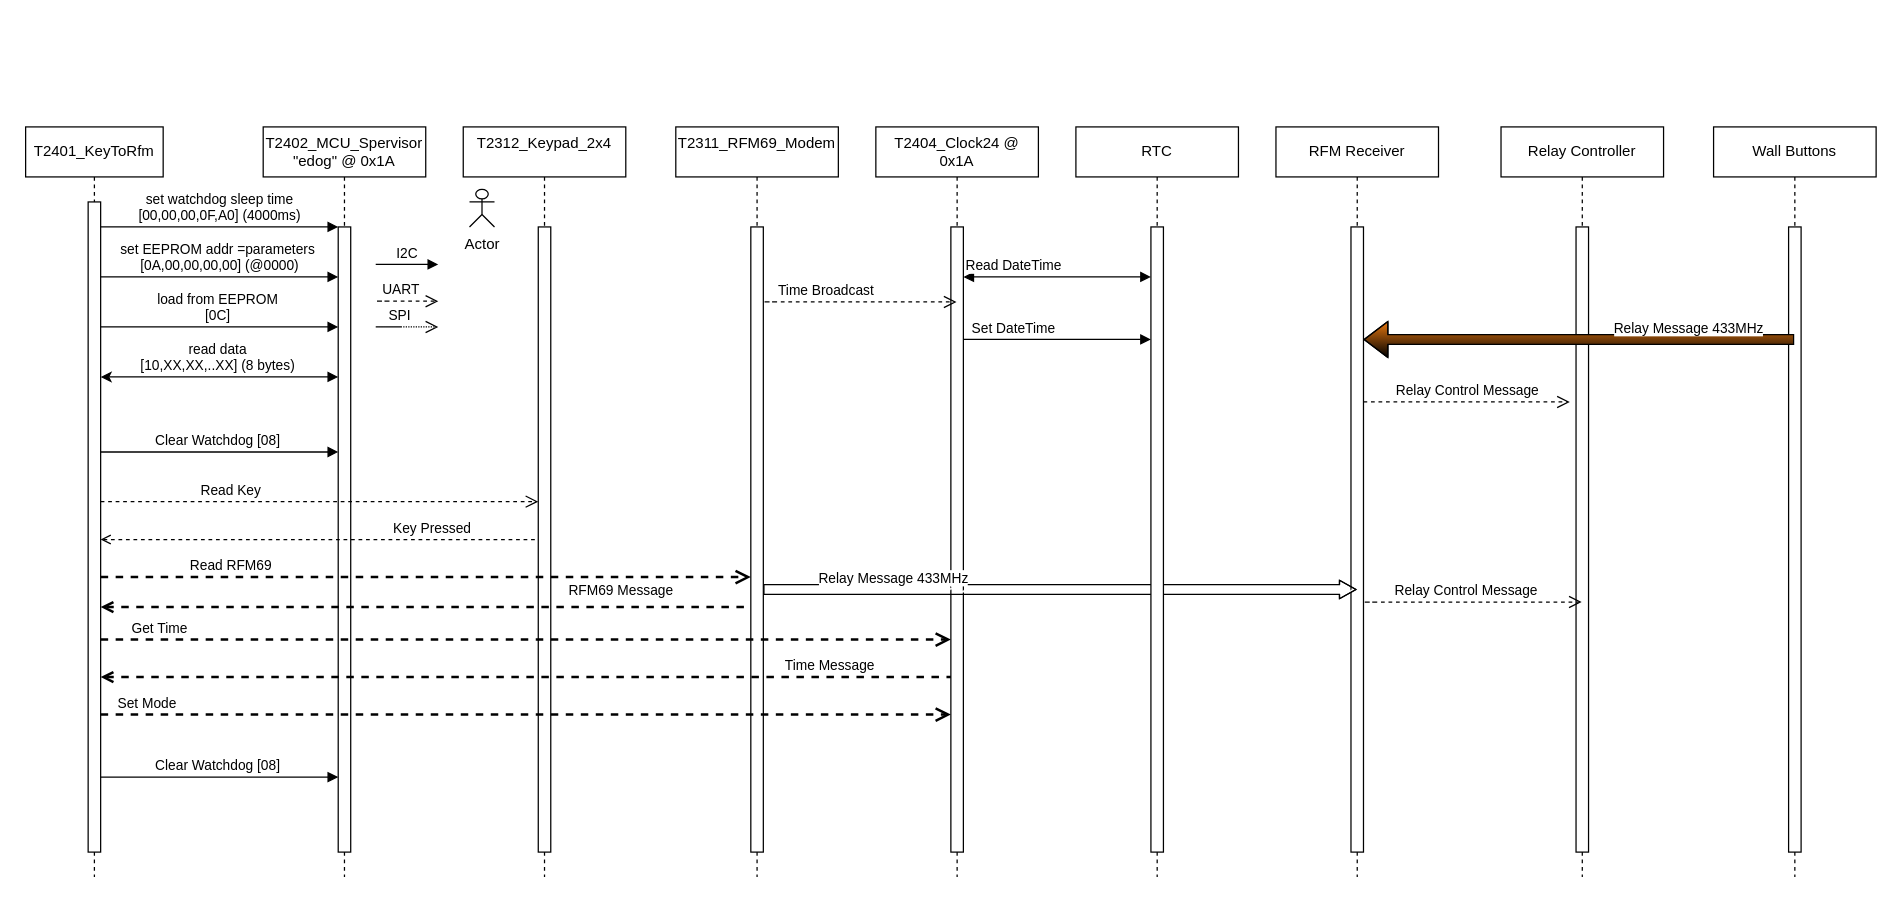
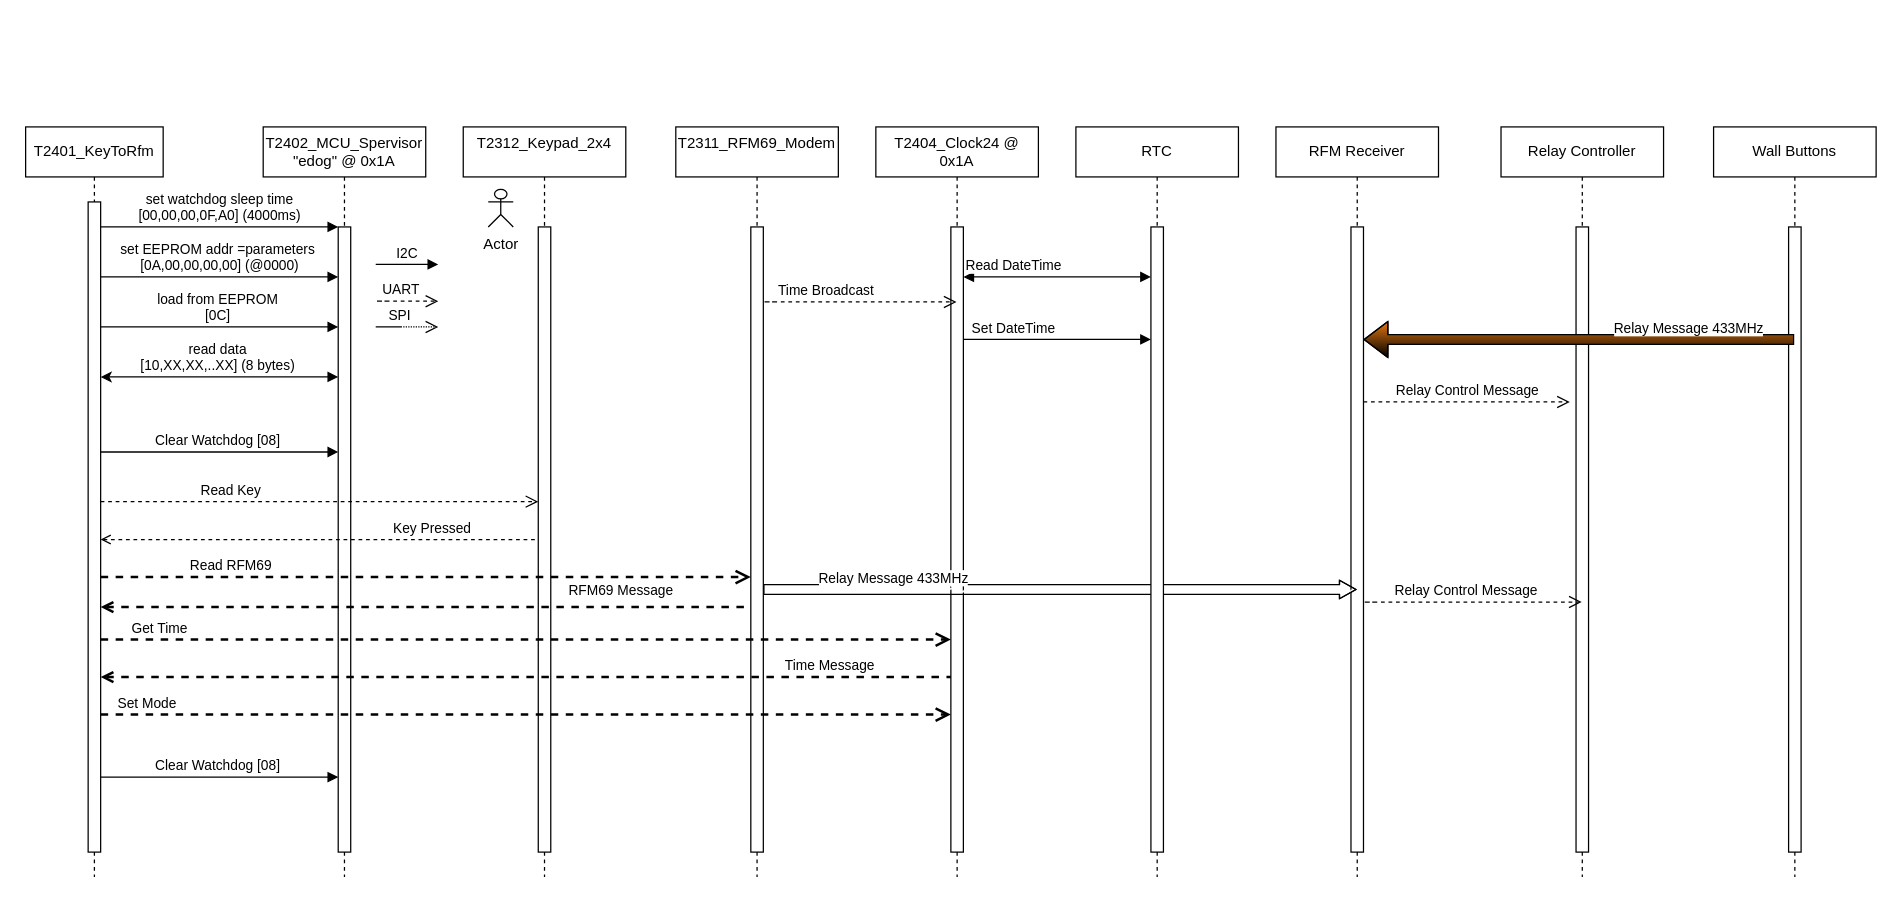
- <mxCell id="28" value="Actor" style="shape=umlActor;verticalLabelPosition=bottom;verticalAlign=top;html=1;outlineConnect=0;" vertex="1" parent="1"><mxGeometry x="375" y="151" width="20" height="30" as="geometry" /></mxCell>
+ <mxCell id="28" value="Actor" style="shape=umlActor;verticalLabelPosition=bottom;verticalAlign=top;html=1;outlineConnect=0;" vertex="1" parent="1"><mxGeometry x="390" y="151" width="20" height="30" as="geometry" /></mxCell>
